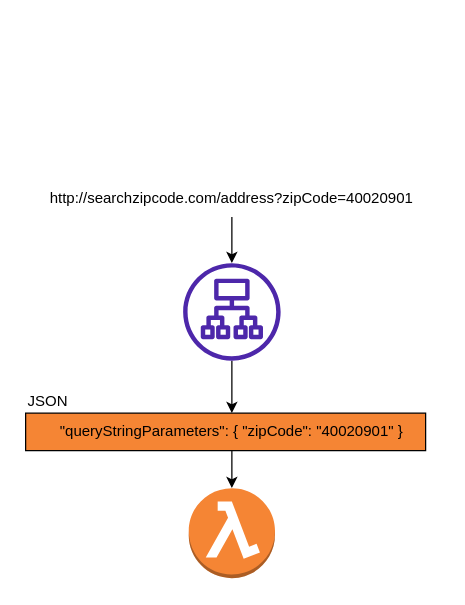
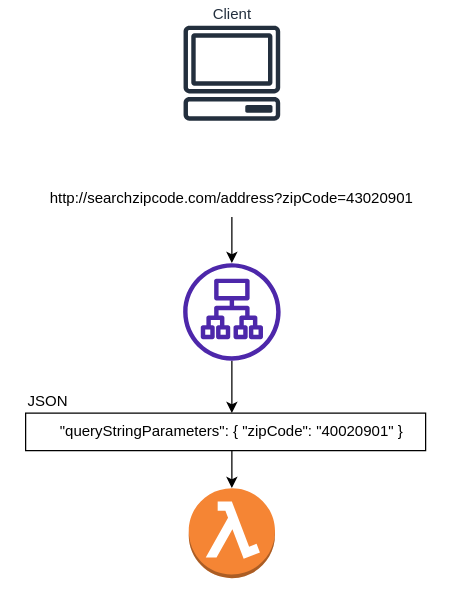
+ <mxCell id="2" value="Client" style="sketch=0;outlineConnect=0;fontColor=#232F3E;gradientColor=none;fillColor=#232F3D;strokeColor=none;dashed=0;verticalLabelPosition=top;verticalAlign=bottom;align=center;html=1;fontSize=12;fontStyle=0;aspect=fixed;pointerEvents=1;shape=mxgraph.aws4.client;labelPosition=center;" vertex="1" parent="1"><mxGeometry x="146" y="20" width="78" height="76" as="geometry" /></mxCell>
- <mxCell id="4" value="http://searchzipcode.com/address?zipCode=40020901" style="text;html=1;strokeColor=none;fillColor=none;align=center;verticalAlign=middle;whiteSpace=wrap;rounded=0;" vertex="1" parent="1"><mxGeometry x="20" y="143" width="330" height="30" as="geometry" /></mxCell>
+ <mxCell id="4" value="http://searchzipcode.com/address?zipCode=43020901" style="text;html=1;strokeColor=none;fillColor=none;align=center;verticalAlign=middle;whiteSpace=wrap;rounded=0;" vertex="1" parent="1"><mxGeometry x="20" y="143" width="330" height="30" as="geometry" /></mxCell>
- <mxCell id="7" value="JSON" style="rounded=0;whiteSpace=wrap;html=1;labelPosition=center;verticalLabelPosition=top;align=left;verticalAlign=bottom;fillColor=#f58534;" vertex="1" parent="1"><mxGeometry x="20" y="330" width="320" height="30" as="geometry" /></mxCell>
+ <mxCell id="7" value="JSON" style="rounded=0;whiteSpace=wrap;html=1;labelPosition=center;verticalLabelPosition=top;align=left;verticalAlign=bottom;" vertex="1" parent="1"><mxGeometry x="20" y="330" width="320" height="30" as="geometry" /></mxCell>
